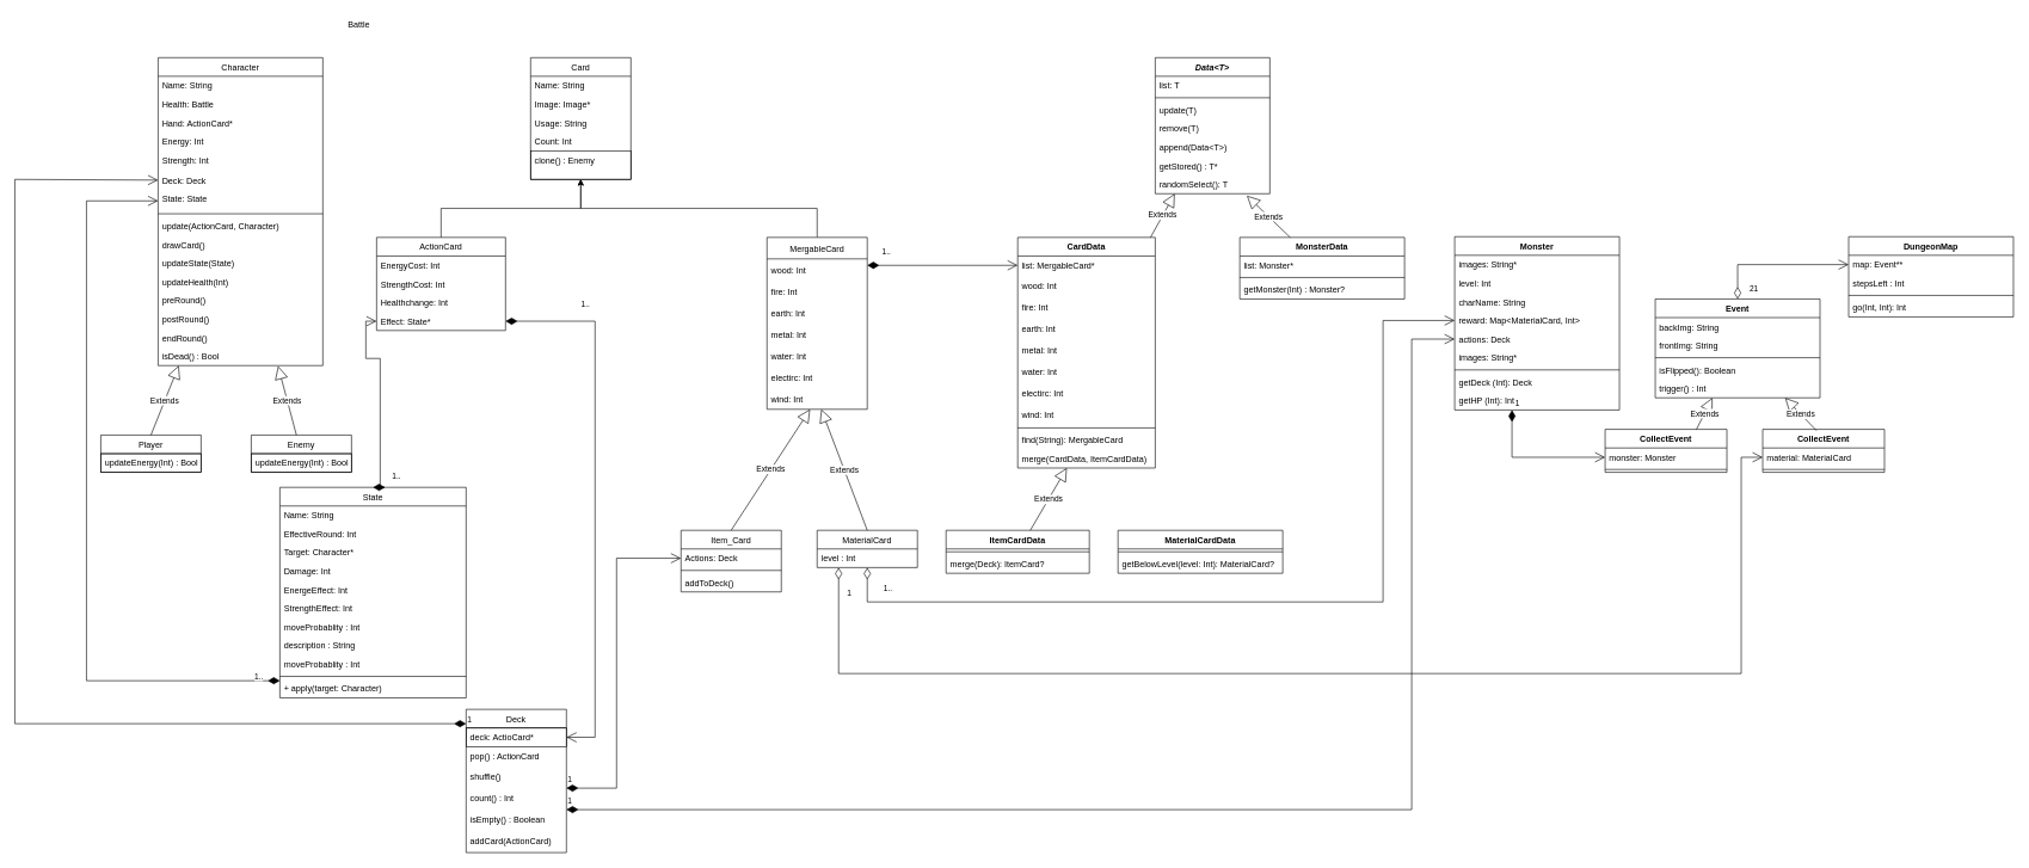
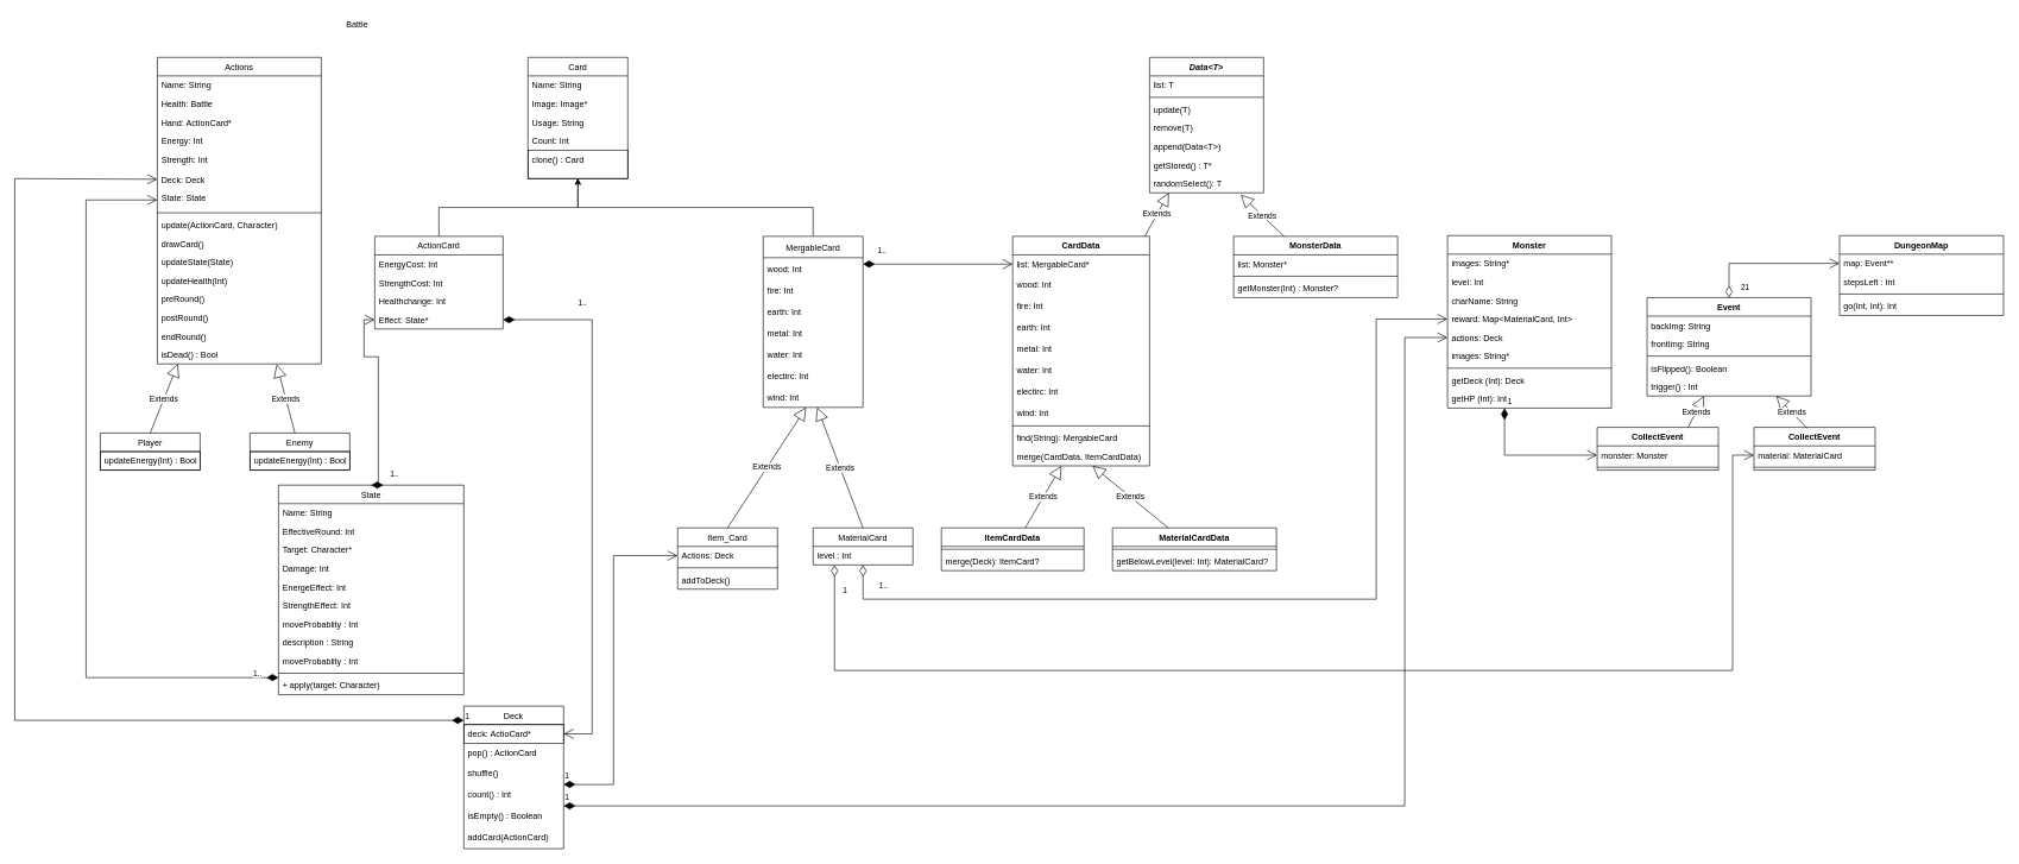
- <mxCell id="4" value="Character" style="swimlane;fontStyle=0;childLayout=stackLayout;horizontal=1;startSize=26;fillColor=none;horizontalStack=0;resizeParent=1;resizeParentMax=0;resizeLast=0;collapsible=1;marginBottom=0;" parent="1" vertex="1"><mxGeometry x="220" y="80" width="230" height="430" as="geometry" /></mxCell>
+ <mxCell id="4" value="Actions" style="swimlane;fontStyle=0;childLayout=stackLayout;horizontal=1;startSize=26;fillColor=none;horizontalStack=0;resizeParent=1;resizeParentMax=0;resizeLast=0;collapsible=1;marginBottom=0;" parent="1" vertex="1"><mxGeometry x="220" y="80" width="230" height="430" as="geometry" /></mxCell>
- <mxCell id="28" value="clone() : Enemy" style="text;strokeColor=default;fillColor=none;align=left;verticalAlign=top;spacingLeft=4;spacingRight=4;overflow=hidden;rotatable=0;points=[[0,0.5],[1,0.5]];portConstraint=eastwest;" vertex="1" parent="23"><mxGeometry y="130" width="140" height="40" as="geometry" /></mxCell>
+ <mxCell id="28" value="clone() : Card" style="text;strokeColor=default;fillColor=none;align=left;verticalAlign=top;spacingLeft=4;spacingRight=4;overflow=hidden;rotatable=0;points=[[0,0.5],[1,0.5]];portConstraint=eastwest;" vertex="1" parent="23"><mxGeometry y="130" width="140" height="40" as="geometry" /></mxCell>
+ <mxCell id="108" value="Extends" style="endArrow=block;endSize=16;endFill=0;html=1;rounded=0;" edge="1" parent="1" source="103" target="86"><mxGeometry width="160" relative="1" as="geometry"><mxPoint x="1447.56" y="750" as="sourcePoint" /><mxPoint x="1498.544" y="662.896" as="targetPoint" /></mxGeometry></mxCell>
